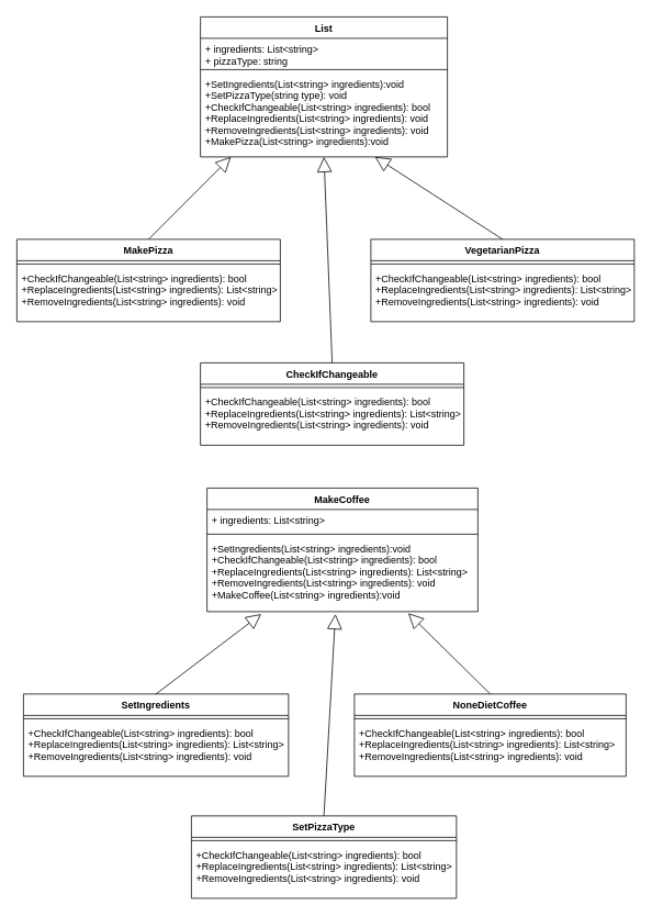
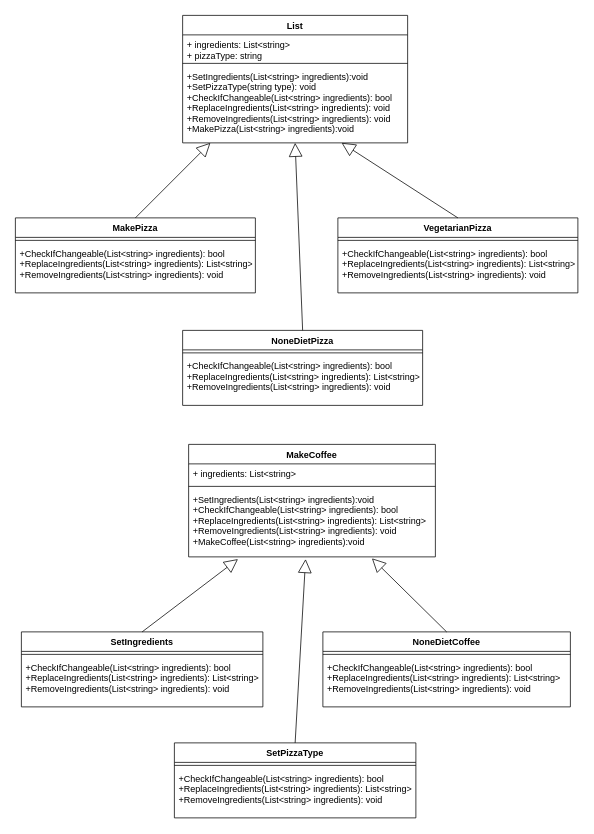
- <mxCell id="8" value="CheckIfChangeable" style="swimlane;fontStyle=1;align=center;verticalAlign=top;childLayout=stackLayout;horizontal=1;startSize=26;horizontalStack=0;resizeParent=1;resizeParentMax=0;resizeLast=0;collapsible=1;marginBottom=0;" parent="1" vertex="1"><mxGeometry x="243" y="440" width="320" height="100" as="geometry" /></mxCell>
+ <mxCell id="8" value="NoneDietPizza" style="swimlane;fontStyle=1;align=center;verticalAlign=top;childLayout=stackLayout;horizontal=1;startSize=26;horizontalStack=0;resizeParent=1;resizeParentMax=0;resizeLast=0;collapsible=1;marginBottom=0;" parent="1" vertex="1"><mxGeometry x="243" y="440" width="320" height="100" as="geometry" /></mxCell>
